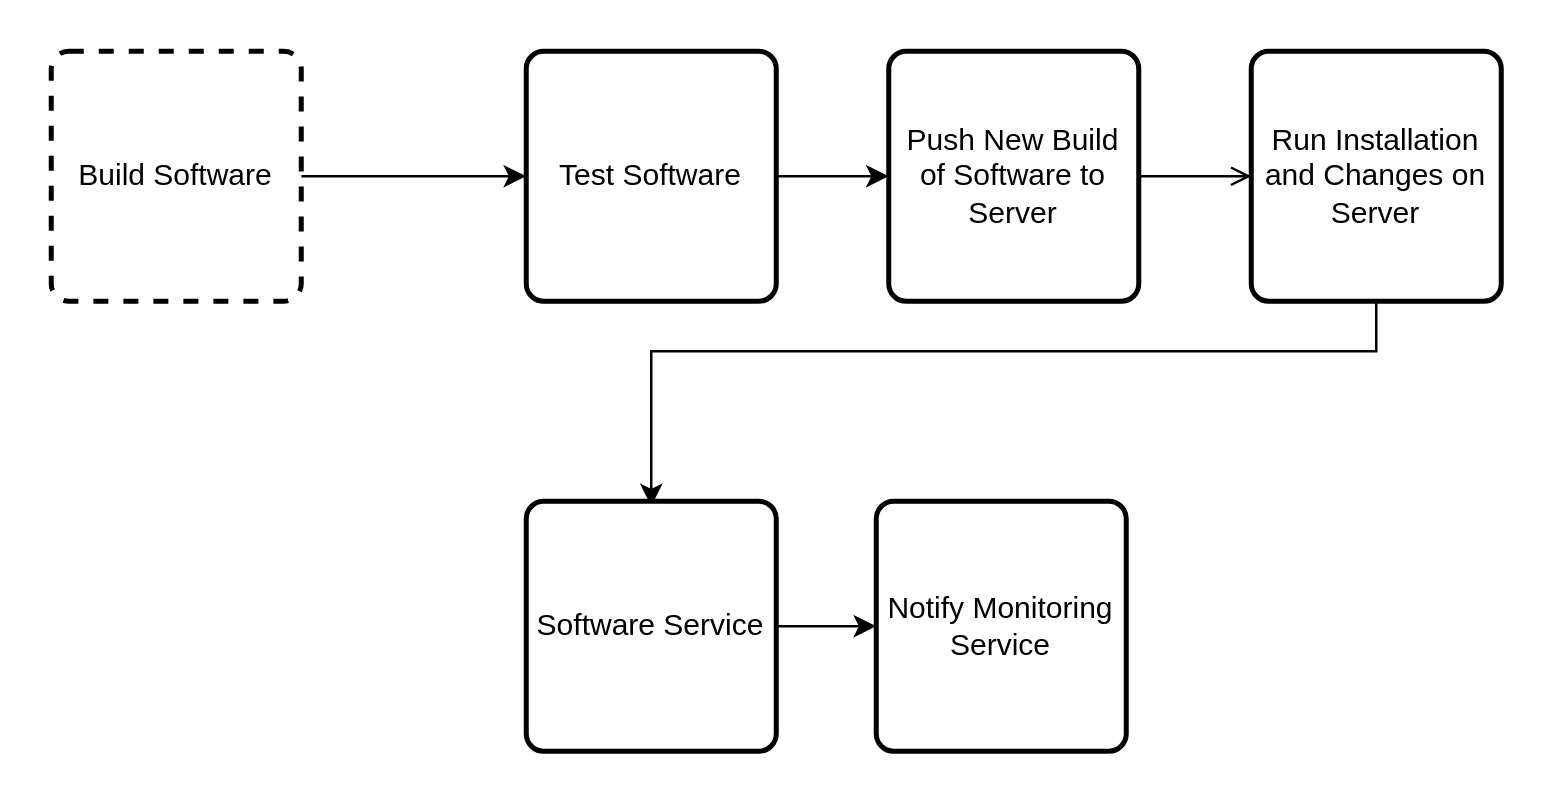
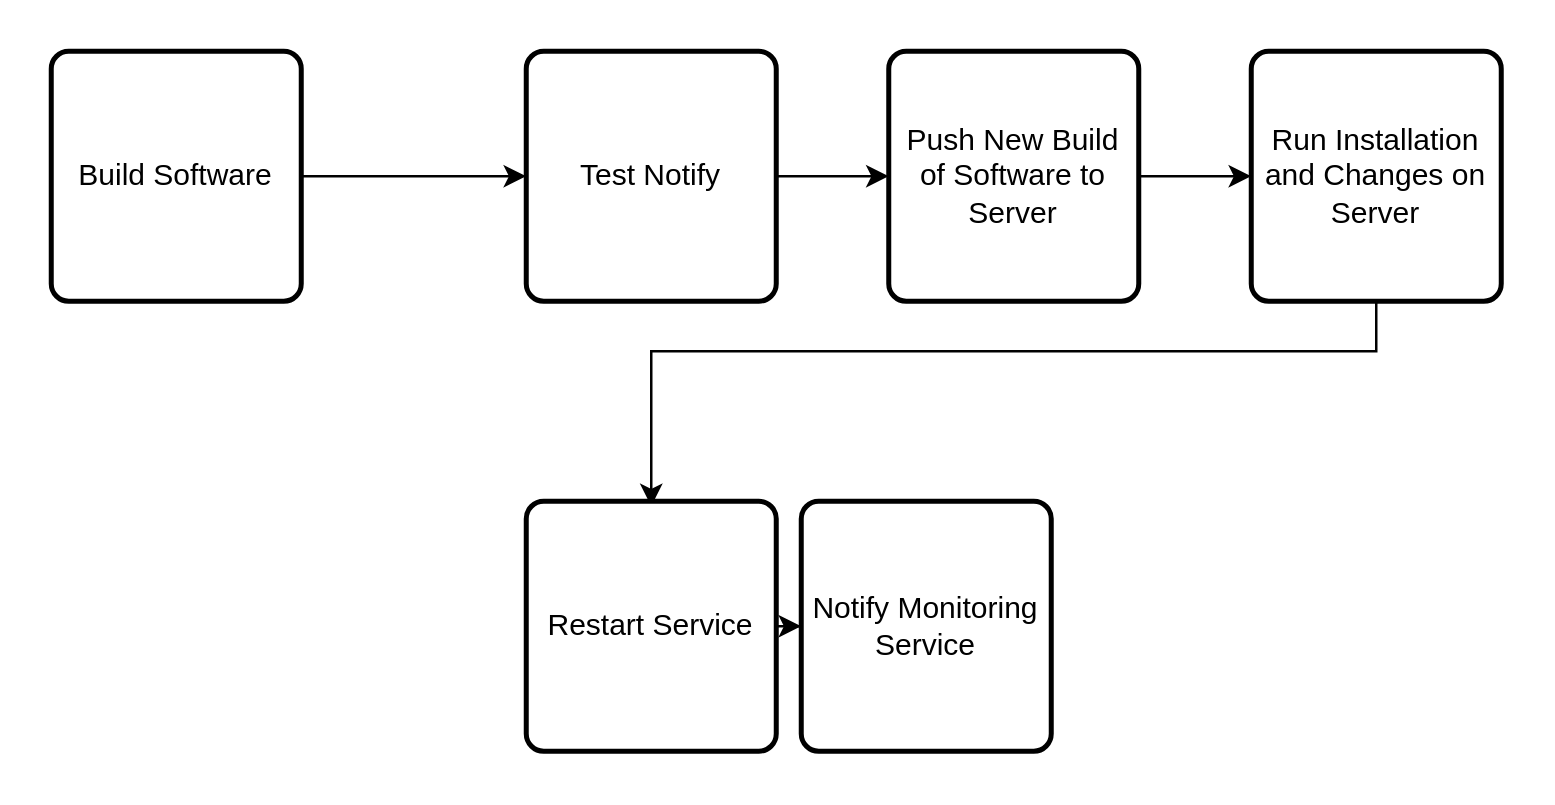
- <mxCell id="3" value="Build Software" style="rounded=1;whiteSpace=wrap;html=1;absoluteArcSize=1;arcSize=14;strokeWidth=2;dashed=1;" vertex="1" parent="1"><mxGeometry x="20" y="20" width="100" height="100" as="geometry" /></mxCell>
+ <mxCell id="3" value="Build Software" style="rounded=1;whiteSpace=wrap;html=1;absoluteArcSize=1;arcSize=14;strokeWidth=2;" vertex="1" parent="1"><mxGeometry x="20" y="20" width="100" height="100" as="geometry" /></mxCell>
- <mxCell id="5" value="Test Software" style="rounded=1;whiteSpace=wrap;html=1;absoluteArcSize=1;arcSize=14;strokeWidth=2;" vertex="1" parent="1"><mxGeometry x="210" y="20" width="100" height="100" as="geometry" /></mxCell>
+ <mxCell id="5" value="Test Notify" style="rounded=1;whiteSpace=wrap;html=1;absoluteArcSize=1;arcSize=14;strokeWidth=2;" vertex="1" parent="1"><mxGeometry x="210" y="20" width="100" height="100" as="geometry" /></mxCell>
- <mxCell id="6" value="" style="edgeStyle=orthogonalEdgeStyle;rounded=0;orthogonalLoop=1;jettySize=auto;html=1;endArrow=open;" edge="1" parent="1" source="7" target="9"><mxGeometry relative="1" as="geometry" /></mxCell>
+ <mxCell id="6" value="" style="edgeStyle=orthogonalEdgeStyle;rounded=0;orthogonalLoop=1;jettySize=auto;html=1;" edge="1" parent="1" source="7" target="9"><mxGeometry relative="1" as="geometry" /></mxCell>
- <mxCell id="11" value="Software Service" style="rounded=1;whiteSpace=wrap;html=1;absoluteArcSize=1;arcSize=14;strokeWidth=2;" vertex="1" parent="1"><mxGeometry x="210" y="200" width="100" height="100" as="geometry" /></mxCell>
+ <mxCell id="11" value="Restart Service" style="rounded=1;whiteSpace=wrap;html=1;absoluteArcSize=1;arcSize=14;strokeWidth=2;" vertex="1" parent="1"><mxGeometry x="210" y="200" width="100" height="100" as="geometry" /></mxCell>
- <mxCell id="12" value="Notify Monitoring Service" style="rounded=1;whiteSpace=wrap;html=1;absoluteArcSize=1;arcSize=14;strokeWidth=2;" vertex="1" parent="1"><mxGeometry x="350" y="200" width="100" height="100" as="geometry" /></mxCell>
+ <mxCell id="12" value="Notify Monitoring Service" style="rounded=1;whiteSpace=wrap;html=1;absoluteArcSize=1;arcSize=14;strokeWidth=2;" vertex="1" parent="1"><mxGeometry x="320" y="200" width="100" height="100" as="geometry" /></mxCell>
